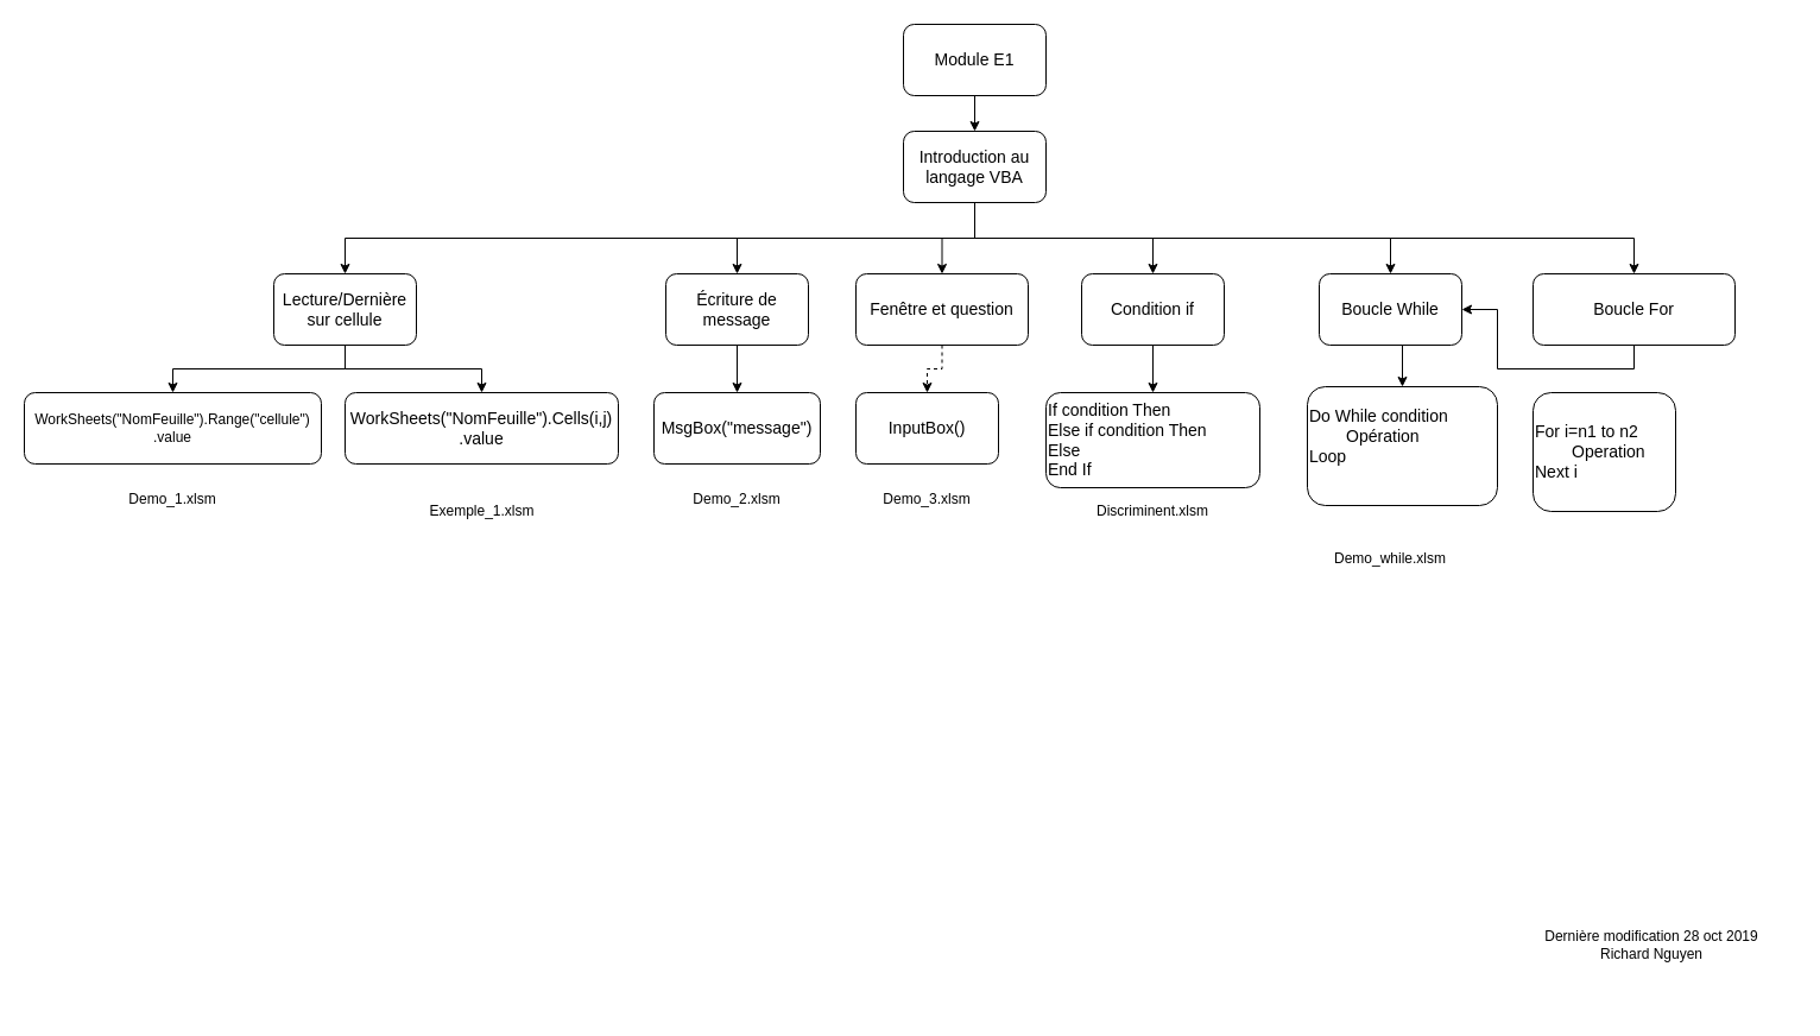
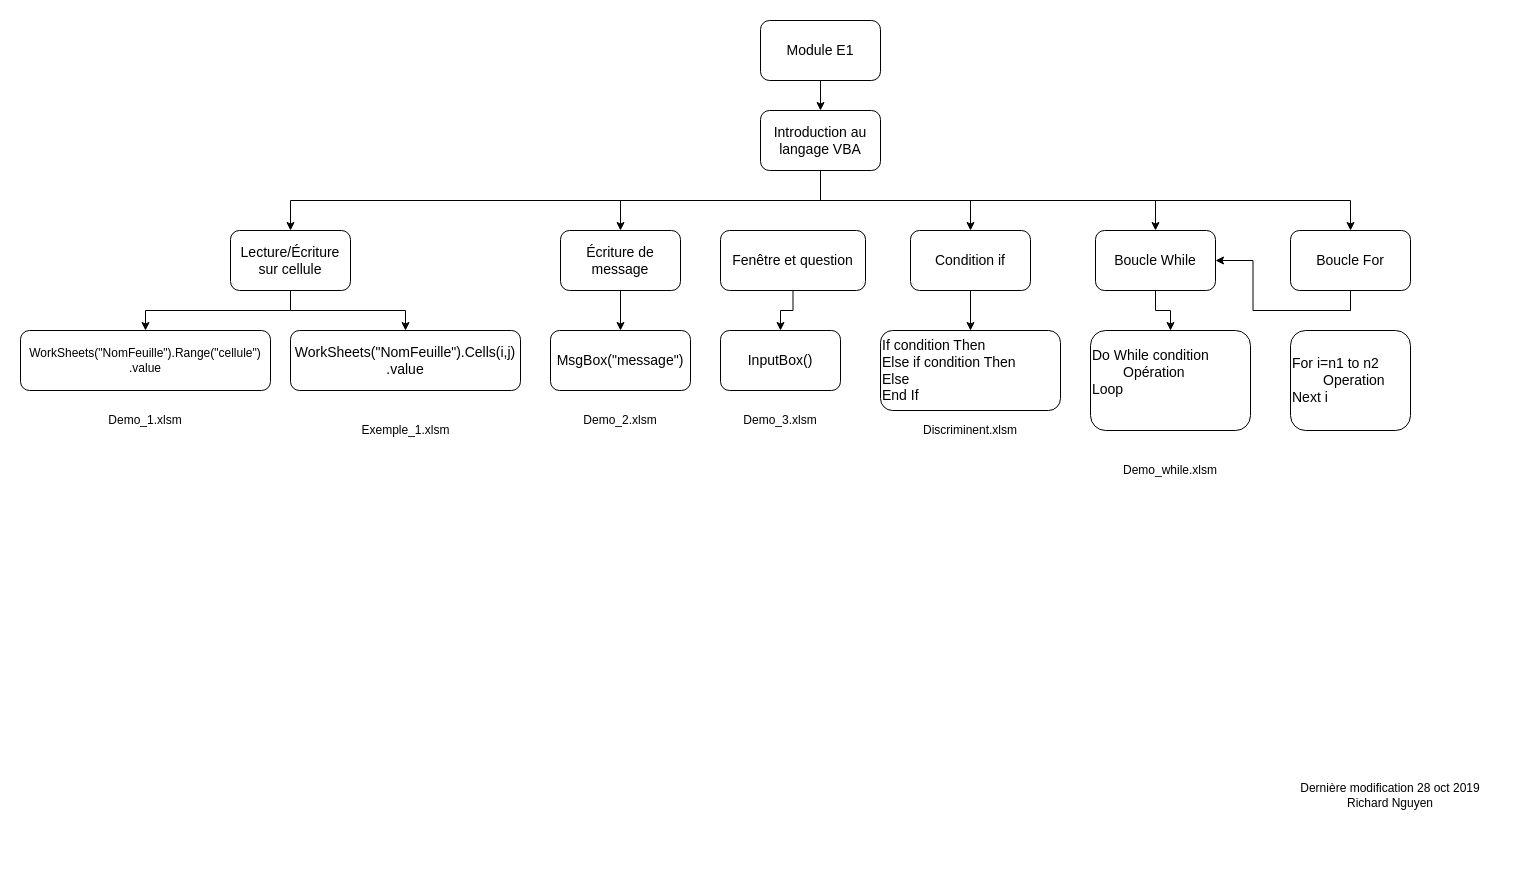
- <mxCell id="6" style="edgeStyle=orthogonalEdgeStyle;rounded=0;orthogonalLoop=1;jettySize=auto;html=1;exitX=0.5;exitY=1;exitDx=0;exitDy=0;entryX=0.5;entryY=0;entryDx=0;entryDy=0;" edge="1" parent="1" source="10" target="17"><mxGeometry relative="1" as="geometry" /></mxCell>
- <mxCell id="13" value="&lt;font style=&quot;font-size: 14px&quot;&gt;Lecture/Dernière sur cellule&lt;/font&gt;" style="rounded=1;whiteSpace=wrap;html=1;" vertex="1" parent="1"><mxGeometry x="230" y="230" width="120" height="60" as="geometry" /></mxCell>
+ <mxCell id="13" value="&lt;font style=&quot;font-size: 14px&quot;&gt;Lecture/Écriture sur cellule&lt;/font&gt;" style="rounded=1;whiteSpace=wrap;html=1;" vertex="1" parent="1"><mxGeometry x="230" y="230" width="120" height="60" as="geometry" /></mxCell>
- <mxCell id="19" value="&lt;font style=&quot;font-size: 14px&quot;&gt;Boucle While&lt;/font&gt;" style="rounded=1;whiteSpace=wrap;html=1;" vertex="1" parent="1"><mxGeometry x="1110" y="230" width="120" height="60" as="geometry" /></mxCell>
+ <mxCell id="19" value="&lt;font style=&quot;font-size: 14px&quot;&gt;Boucle While&lt;/font&gt;" style="rounded=1;whiteSpace=wrap;html=1;" vertex="1" parent="1"><mxGeometry x="1095" y="230" width="120" height="60" as="geometry" /></mxCell>
- <mxCell id="21" value="&lt;font style=&quot;font-size: 14px&quot;&gt;Boucle For&lt;/font&gt;" style="rounded=1;whiteSpace=wrap;html=1;" vertex="1" parent="1"><mxGeometry x="1290" y="230" width="170" height="60" as="geometry" /></mxCell>
+ <mxCell id="21" value="&lt;font style=&quot;font-size: 14px&quot;&gt;Boucle For&lt;/font&gt;" style="rounded=1;whiteSpace=wrap;html=1;" vertex="1" parent="1"><mxGeometry x="1290" y="230" width="120" height="60" as="geometry" /></mxCell>
- <mxCell id="16" style="edgeStyle=orthogonalEdgeStyle;rounded=0;orthogonalLoop=1;jettySize=auto;html=1;exitX=0.5;exitY=1;exitDx=0;exitDy=0;entryX=0.5;entryY=0;entryDx=0;entryDy=0;dashed=1;" edge="1" parent="1" source="17" target="25"><mxGeometry relative="1" as="geometry" /></mxCell>
+ <mxCell id="16" style="edgeStyle=orthogonalEdgeStyle;rounded=0;orthogonalLoop=1;jettySize=auto;html=1;exitX=0.5;exitY=1;exitDx=0;exitDy=0;entryX=0.5;entryY=0;entryDx=0;entryDy=0;" edge="1" parent="1" source="17" target="25"><mxGeometry relative="1" as="geometry" /></mxCell>
- <mxCell id="26" value="&lt;div style=&quot;font-size: 14px&quot;&gt;&lt;font style=&quot;font-size: 14px&quot;&gt;Do While condition&lt;/font&gt;&lt;/div&gt;&lt;div style=&quot;font-size: 14px&quot;&gt;&lt;font style=&quot;font-size: 14px&quot;&gt;&amp;nbsp;&amp;nbsp;&amp;nbsp;&amp;nbsp;&amp;nbsp;&amp;nbsp;&amp;nbsp; Opération&lt;/font&gt;&lt;/div&gt;&lt;div style=&quot;font-size: 14px&quot; align=&quot;left&quot;&gt;&lt;font style=&quot;font-size: 14px&quot;&gt;Loop&lt;br&gt;&lt;/font&gt;&lt;/div&gt;&lt;div style=&quot;font-size: 14px&quot;&gt;&lt;font style=&quot;font-size: 14px&quot;&gt;&lt;br&gt;&lt;/font&gt;&lt;/div&gt;" style="rounded=1;whiteSpace=wrap;html=1;align=left;" vertex="1" parent="1"><mxGeometry x="1100" y="325" width="160" height="100" as="geometry" /></mxCell>
+ <mxCell id="26" value="&lt;div style=&quot;font-size: 14px&quot;&gt;&lt;font style=&quot;font-size: 14px&quot;&gt;Do While condition&lt;/font&gt;&lt;/div&gt;&lt;div style=&quot;font-size: 14px&quot;&gt;&lt;font style=&quot;font-size: 14px&quot;&gt;&amp;nbsp;&amp;nbsp;&amp;nbsp;&amp;nbsp;&amp;nbsp;&amp;nbsp;&amp;nbsp; Opération&lt;/font&gt;&lt;/div&gt;&lt;div style=&quot;font-size: 14px&quot; align=&quot;left&quot;&gt;&lt;font style=&quot;font-size: 14px&quot;&gt;Loop&lt;br&gt;&lt;/font&gt;&lt;/div&gt;&lt;div style=&quot;font-size: 14px&quot;&gt;&lt;font style=&quot;font-size: 14px&quot;&gt;&lt;br&gt;&lt;/font&gt;&lt;/div&gt;" style="rounded=1;whiteSpace=wrap;html=1;align=left;" vertex="1" parent="1"><mxGeometry x="1090" y="330" width="160" height="100" as="geometry" /></mxCell>
